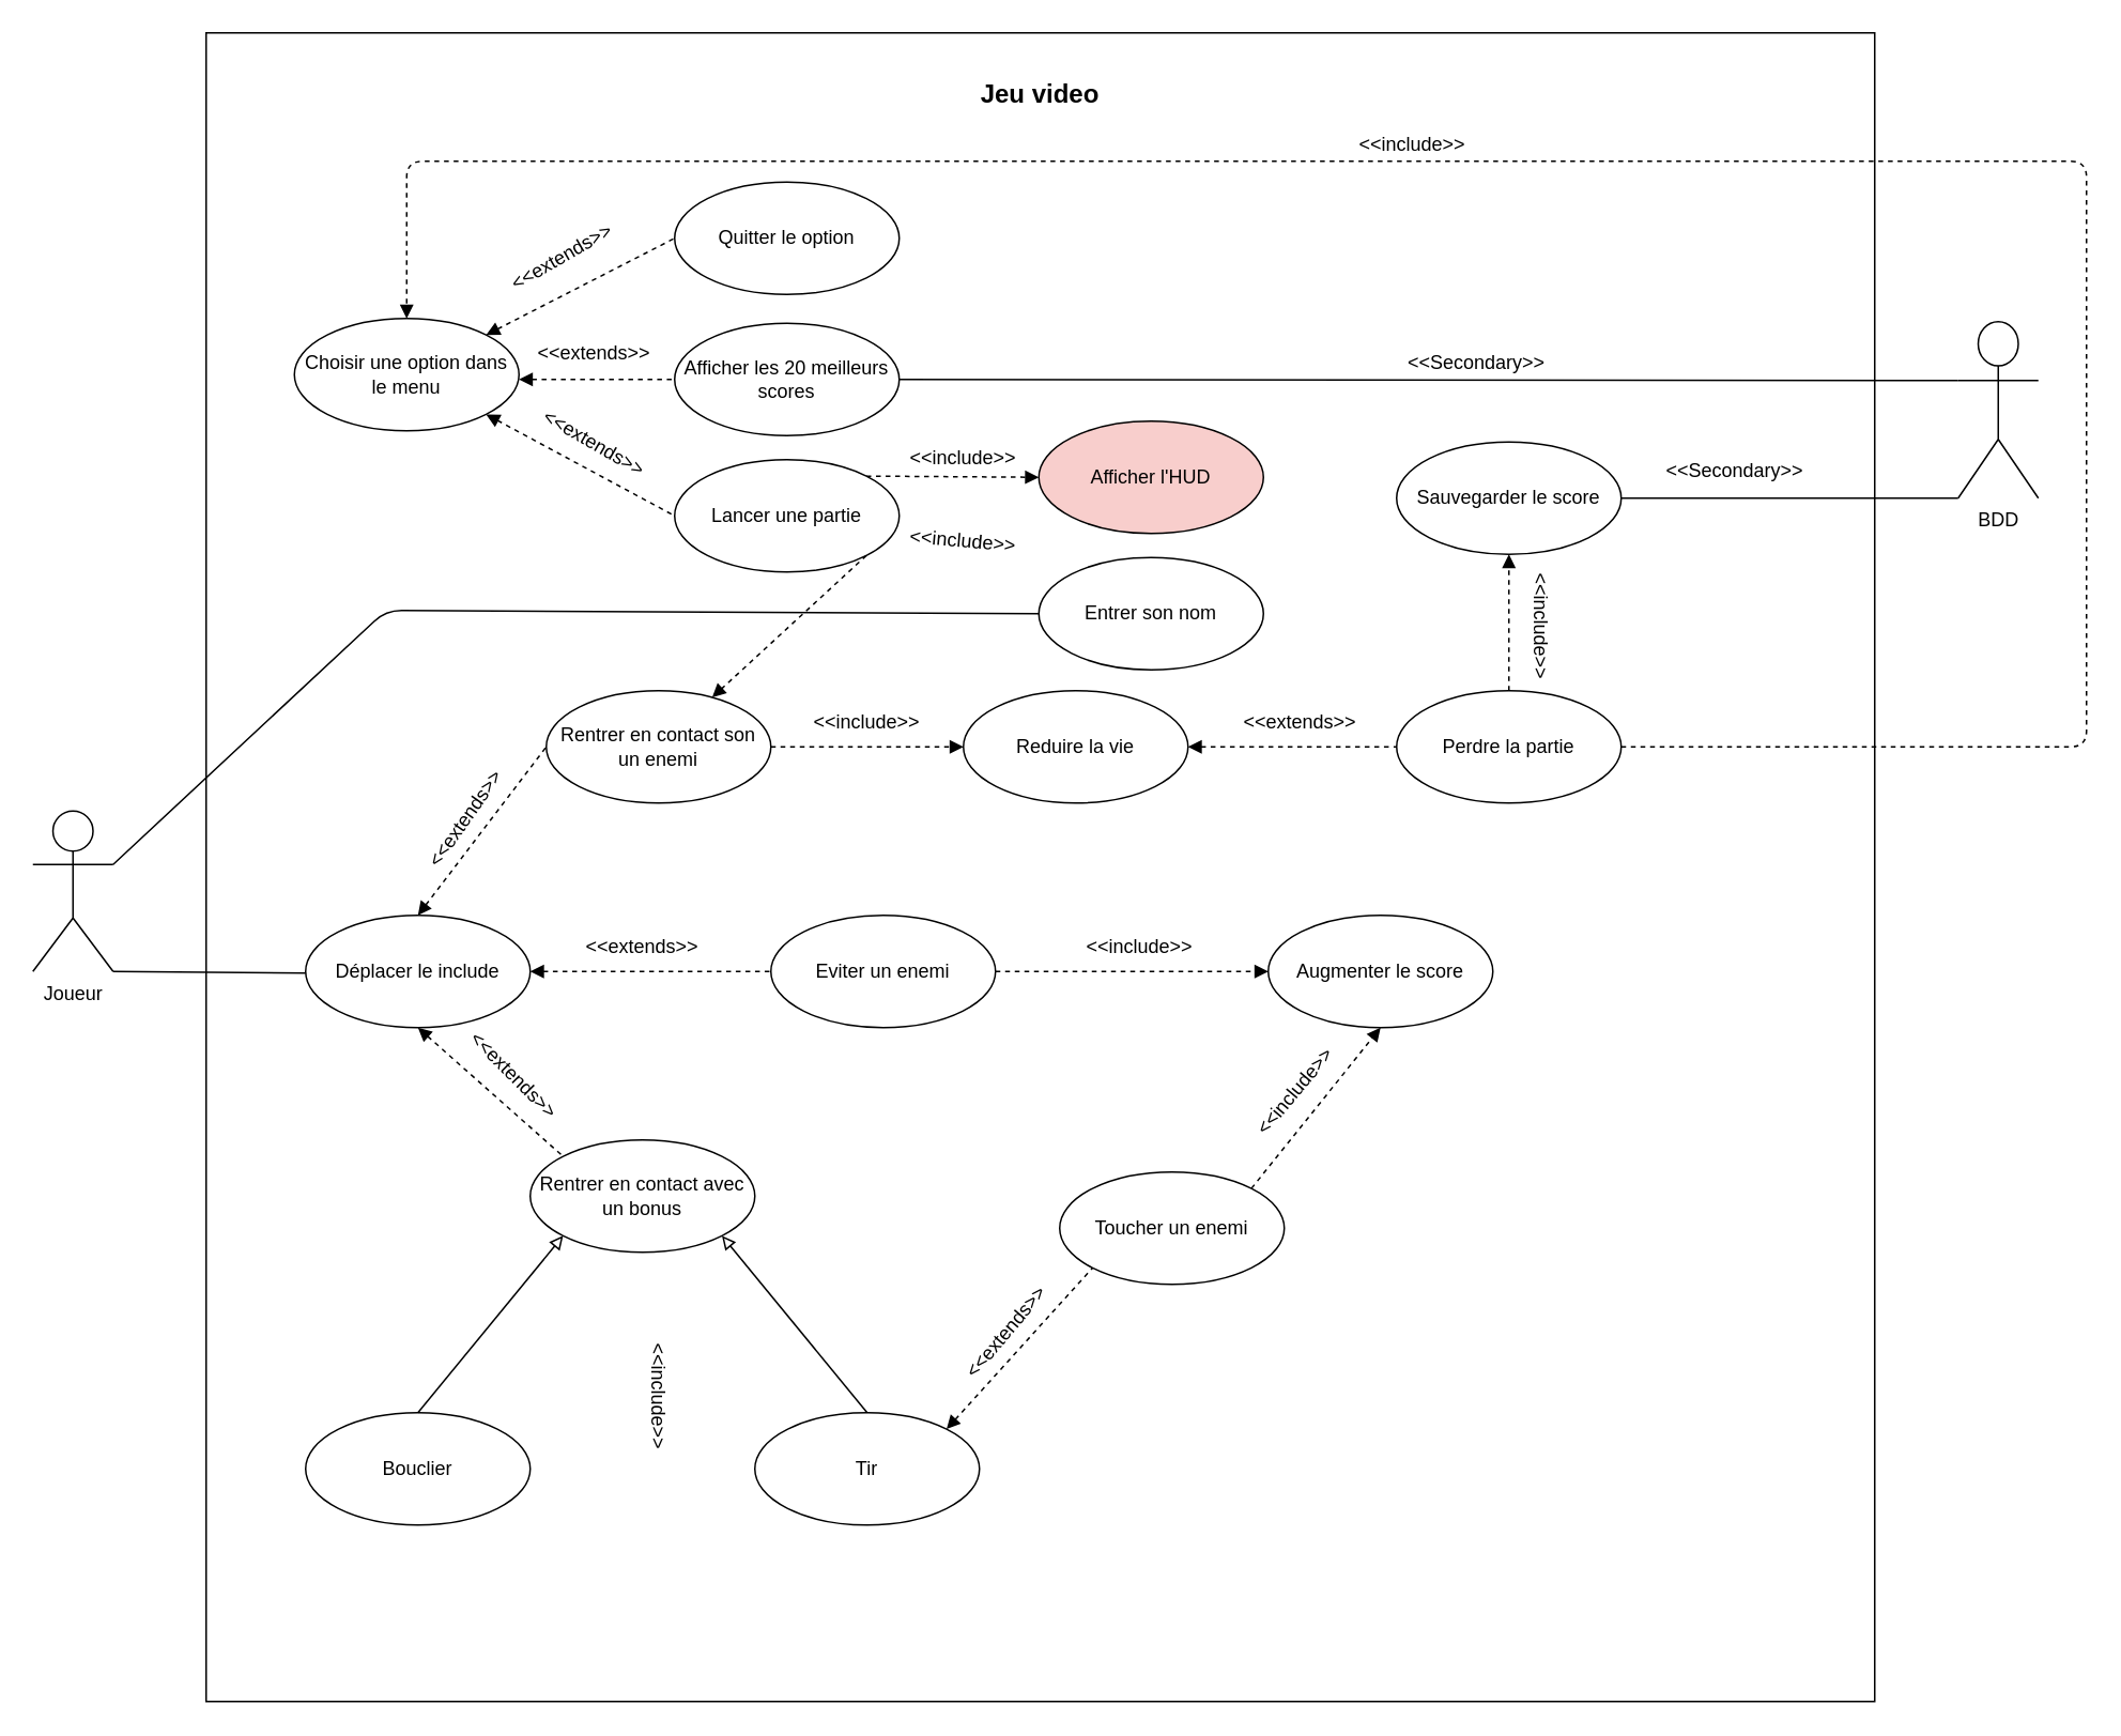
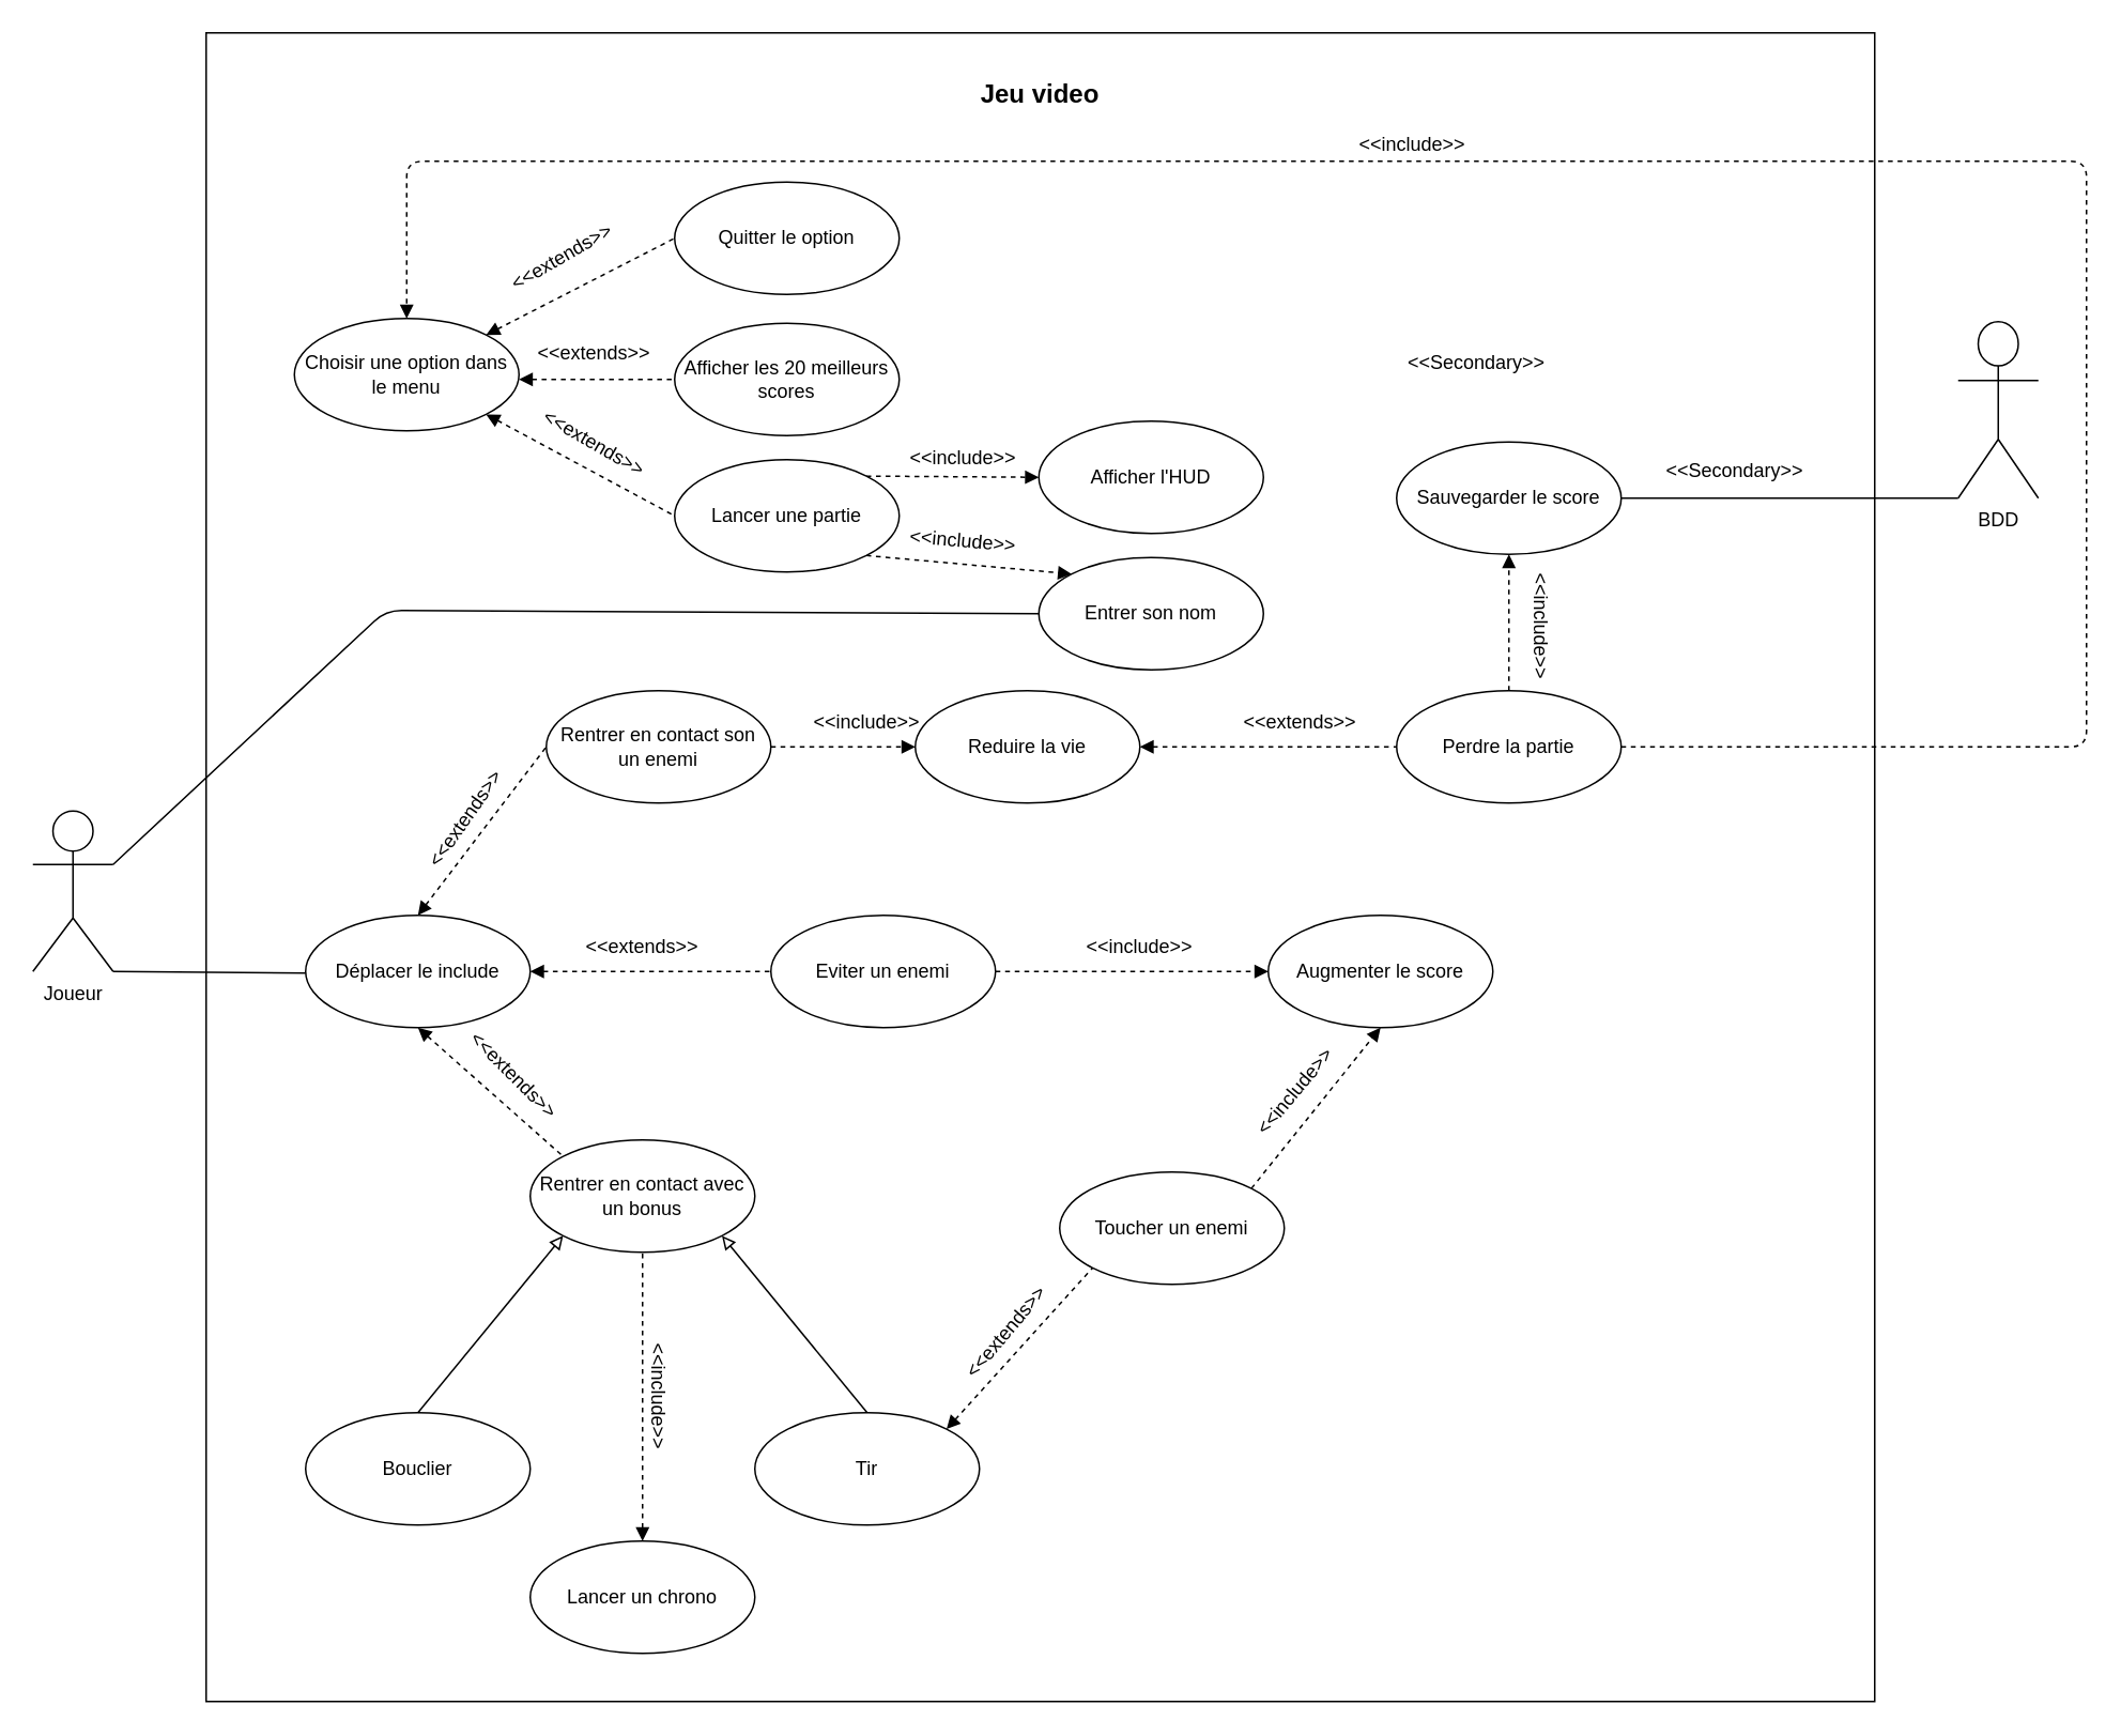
- <mxCell id="43" value="" style="endArrow=none;html=1;exitX=1;exitY=0.5;exitDx=0;exitDy=0;entryX=0;entryY=0.333;entryDx=0;entryDy=0;entryPerimeter=0;" edge="1" parent="1" source="18" target="4"><mxGeometry width="50" height="50" relative="1" as="geometry"><mxPoint x="620" y="450" as="sourcePoint" /><mxPoint x="670" y="400" as="targetPoint" /></mxGeometry></mxCell>
- <mxCell id="15" value="Afficher l'HUD" style="ellipse;whiteSpace=wrap;html=1;fillColor=#f8cecc;" vertex="1" parent="1"><mxGeometry x="647" y="262" width="140" height="70" as="geometry" /></mxCell>
+ <mxCell id="15" value="Afficher l'HUD" style="ellipse;whiteSpace=wrap;html=1;" vertex="1" parent="1"><mxGeometry x="647" y="262" width="140" height="70" as="geometry" /></mxCell>
- <mxCell id="28" value="" style="endArrow=block;html=1;exitX=1;exitY=1;exitDx=0;exitDy=0;dashed=1;endFill=1;" edge="1" parent="1" source="20" target="5"><mxGeometry width="50" height="50" relative="1" as="geometry"><mxPoint x="620" y="570" as="sourcePoint" /><mxPoint x="670" y="520" as="targetPoint" /></mxGeometry></mxCell>
+ <mxCell id="28" value="" style="endArrow=block;html=1;entryX=0;entryY=0;entryDx=0;entryDy=0;exitX=1;exitY=1;exitDx=0;exitDy=0;dashed=1;endFill=1;" edge="1" parent="1" source="20" target="22"><mxGeometry width="50" height="50" relative="1" as="geometry"><mxPoint x="620" y="570" as="sourcePoint" /><mxPoint x="670" y="520" as="targetPoint" /></mxGeometry></mxCell>
- <mxCell id="16" value="Reduire la vie" style="ellipse;whiteSpace=wrap;html=1;" vertex="1" parent="1"><mxGeometry x="600" y="430" width="140" height="70" as="geometry" /></mxCell>
+ <mxCell id="16" value="Reduire la vie" style="ellipse;whiteSpace=wrap;html=1;" vertex="1" parent="1"><mxGeometry x="570" y="430" width="140" height="70" as="geometry" /></mxCell>
+ <mxCell id="33" value="" style="endArrow=none;html=1;exitX=0.5;exitY=0;exitDx=0;exitDy=0;entryX=0.5;entryY=1;entryDx=0;entryDy=0;endFill=0;startArrow=block;startFill=1;dashed=1;" edge="1" parent="1" source="12" target="9"><mxGeometry width="50" height="50" relative="1" as="geometry"><mxPoint x="620" y="570" as="sourcePoint" /><mxPoint x="670" y="520" as="targetPoint" /></mxGeometry></mxCell>
+ <mxCell id="12" value="Lancer un chrono" style="ellipse;whiteSpace=wrap;html=1;" vertex="1" parent="1"><mxGeometry x="330" y="960" width="140" height="70" as="geometry" /></mxCell>
